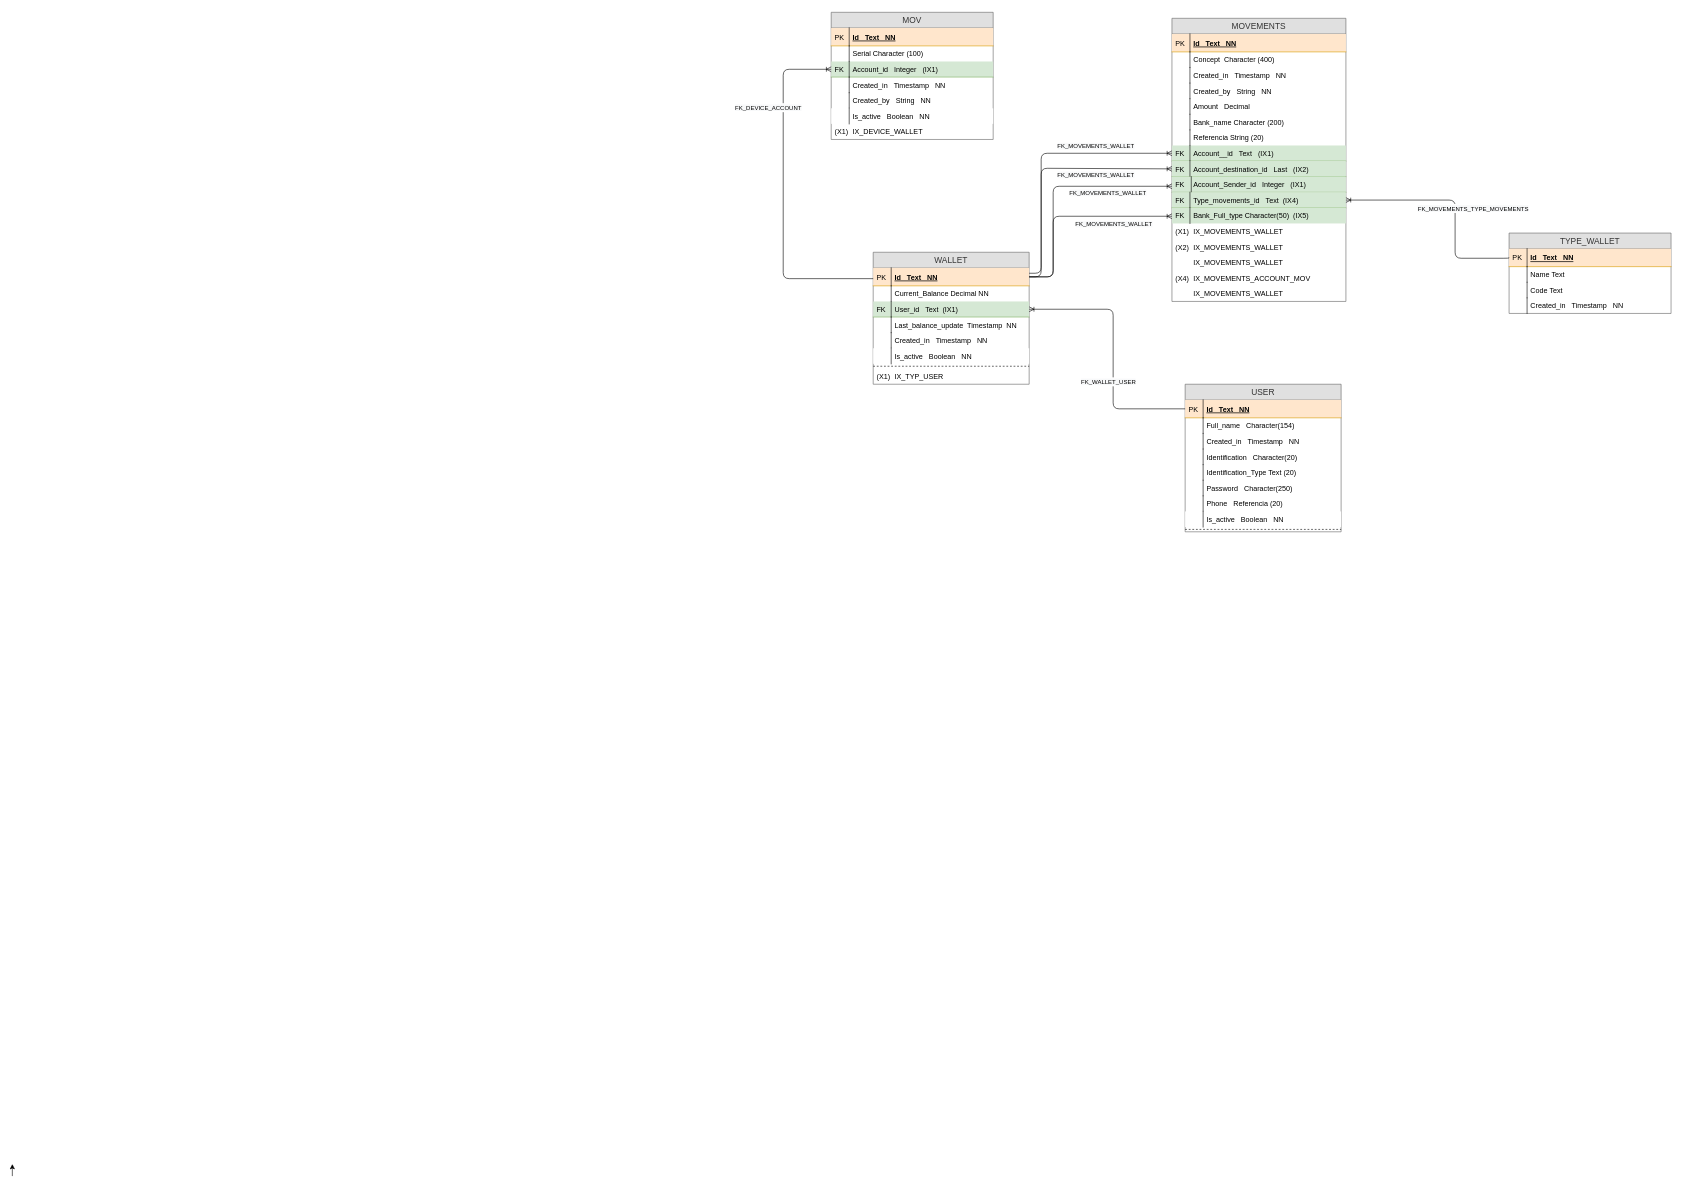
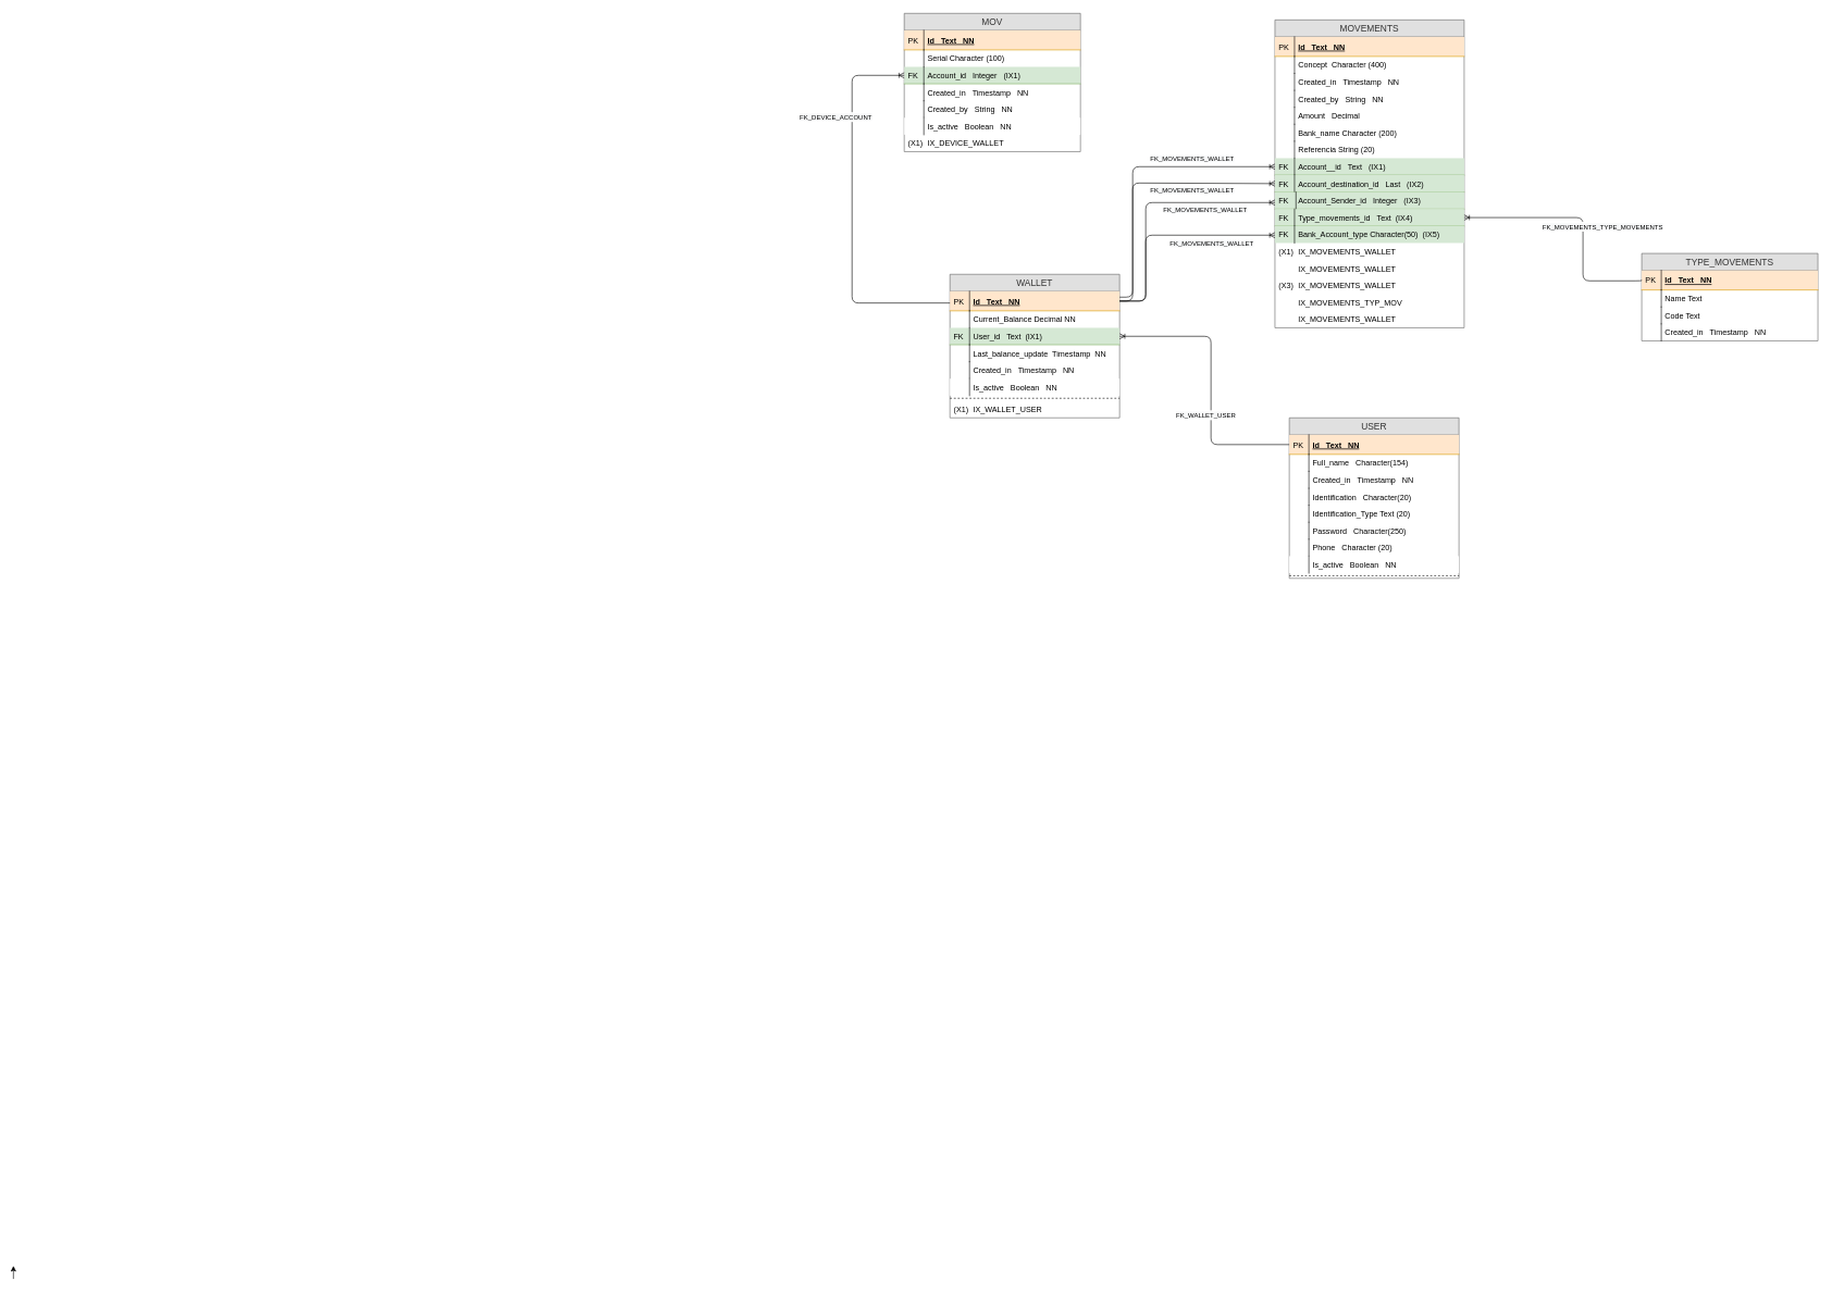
- <mxCell id="39" value="Account_Sender_id   Integer   (IX1)" style="shape=partialRectangle;top=0;left=0;right=0;bottom=1;align=left;verticalAlign=top;fillColor=#d5e8d4;spacingLeft=34;spacingRight=4;overflow=hidden;rotatable=0;points=[[0,0.5],[1,0.5]];portConstraint=eastwest;dropTarget=0;fontSize=12;shadow=0;comic=0;strokeColor=#82b366;" parent="20" vertex="1"><mxGeometry y="264" width="290" height="26" as="geometry" /></mxCell>
+ <mxCell id="39" value="Account_Sender_id   Integer   (IX3)" style="shape=partialRectangle;top=0;left=0;right=0;bottom=1;align=left;verticalAlign=top;fillColor=#d5e8d4;spacingLeft=34;spacingRight=4;overflow=hidden;rotatable=0;points=[[0,0.5],[1,0.5]];portConstraint=eastwest;dropTarget=0;fontSize=12;shadow=0;comic=0;strokeColor=#82b366;" parent="20" vertex="1"><mxGeometry y="264" width="290" height="26" as="geometry" /></mxCell>
- <mxCell id="43" value="Bank_Full_type Character(50)  (IX5)" style="shape=partialRectangle;top=0;left=0;right=0;bottom=0;align=left;verticalAlign=top;fillColor=#D5E8D4;spacingLeft=34;spacingRight=4;overflow=hidden;rotatable=0;points=[[0,0.5],[1,0.5]];portConstraint=eastwest;dropTarget=0;fontSize=12;" parent="20" vertex="1"><mxGeometry y="316" width="290" height="26" as="geometry" /></mxCell>
+ <mxCell id="43" value="Bank_Account_type Character(50)  (IX5)" style="shape=partialRectangle;top=0;left=0;right=0;bottom=0;align=left;verticalAlign=top;fillColor=#D5E8D4;spacingLeft=34;spacingRight=4;overflow=hidden;rotatable=0;points=[[0,0.5],[1,0.5]];portConstraint=eastwest;dropTarget=0;fontSize=12;" parent="20" vertex="1"><mxGeometry y="316" width="290" height="26" as="geometry" /></mxCell>
- <mxCell id="90" value="TYPE_WALLET" style="swimlane;fontStyle=0;childLayout=stackLayout;horizontal=1;startSize=26;fillColor=#E0E0E0;horizontalStack=0;resizeParent=1;resizeParentMax=0;resizeLast=0;collapsible=1;marginBottom=0;swimlaneFillColor=#ffffff;align=center;fontSize=14;shadow=0;comic=0;strokeColor=#666666;fontColor=#333333;" parent="1" vertex="1"><mxGeometry x="2515" y="388" width="270" height="134" as="geometry" /></mxCell>
+ <mxCell id="90" value="TYPE_MOVEMENTS" style="swimlane;fontStyle=0;childLayout=stackLayout;horizontal=1;startSize=26;fillColor=#E0E0E0;horizontalStack=0;resizeParent=1;resizeParentMax=0;resizeLast=0;collapsible=1;marginBottom=0;swimlaneFillColor=#ffffff;align=center;fontSize=14;shadow=0;comic=0;strokeColor=#666666;fontColor=#333333;" parent="1" vertex="1"><mxGeometry x="2515" y="388" width="270" height="134" as="geometry" /></mxCell>
- <mxCell id="48" value="(X2)" style="shape=partialRectangle;top=0;left=0;bottom=0;right=0;fillColor=none;align=left;verticalAlign=top;spacingLeft=4;spacingRight=4;overflow=hidden;rotatable=0;points=[];portConstraint=eastwest;part=1;fontSize=12;" parent="47" vertex="1" connectable="0"><mxGeometry width="40" height="26" as="geometry" /></mxCell>
+ <mxCell id="50" value="(X3)" style="shape=partialRectangle;top=0;left=0;bottom=0;right=0;fillColor=none;align=left;verticalAlign=top;spacingLeft=4;spacingRight=4;overflow=hidden;rotatable=0;points=[];portConstraint=eastwest;part=1;fontSize=12;" parent="49" vertex="1" connectable="0"><mxGeometry width="40" height="26" as="geometry" /></mxCell>
- <mxCell id="52" value="(X4)" style="shape=partialRectangle;top=0;left=0;bottom=0;right=0;fillColor=none;align=left;verticalAlign=top;spacingLeft=4;spacingRight=4;overflow=hidden;rotatable=0;points=[];portConstraint=eastwest;part=1;fontSize=12;" parent="51" vertex="1" connectable="0"><mxGeometry width="40" height="26" as="geometry" /></mxCell>
- <mxCell id="51" value="IX_MOVEMENTS_ACCOUNT_MOV" style="shape=partialRectangle;top=0;left=0;right=0;bottom=0;align=left;verticalAlign=top;fillColor=none;spacingLeft=34;spacingRight=4;overflow=hidden;rotatable=0;points=[[0,0.5],[1,0.5]];portConstraint=eastwest;dropTarget=0;fontSize=12;shadow=0;comic=0;" parent="20" vertex="1"><mxGeometry y="420" width="290" height="26" as="geometry" /></mxCell>
+ <mxCell id="51" value="IX_MOVEMENTS_TYP_MOV" style="shape=partialRectangle;top=0;left=0;right=0;bottom=0;align=left;verticalAlign=top;fillColor=none;spacingLeft=34;spacingRight=4;overflow=hidden;rotatable=0;points=[[0,0.5],[1,0.5]];portConstraint=eastwest;dropTarget=0;fontSize=12;shadow=0;comic=0;" parent="20" vertex="1"><mxGeometry y="420" width="290" height="26" as="geometry" /></mxCell>
- <mxCell id="83" value="IX_TYP_USER" style="shape=partialRectangle;top=0;left=0;right=0;bottom=0;align=left;verticalAlign=top;fillColor=none;spacingLeft=34;spacingRight=4;overflow=hidden;rotatable=0;points=[[0,0.5],[1,0.5]];portConstraint=eastwest;dropTarget=0;fontSize=12;shadow=0;comic=0;" parent="69" vertex="1"><mxGeometry y="194" width="260" height="26" as="geometry" /></mxCell>
+ <mxCell id="83" value="IX_WALLET_USER" style="shape=partialRectangle;top=0;left=0;right=0;bottom=0;align=left;verticalAlign=top;fillColor=none;spacingLeft=34;spacingRight=4;overflow=hidden;rotatable=0;points=[[0,0.5],[1,0.5]];portConstraint=eastwest;dropTarget=0;fontSize=12;shadow=0;comic=0;" parent="69" vertex="1"><mxGeometry y="194" width="260" height="26" as="geometry" /></mxCell>
- <mxCell id="15" value="Phone   Referencia (20)" style="shape=partialRectangle;top=0;left=0;right=0;bottom=0;align=left;verticalAlign=top;fillColor=none;spacingLeft=34;spacingRight=4;overflow=hidden;rotatable=0;points=[[0,0.5],[1,0.5]];portConstraint=eastwest;dropTarget=0;fontSize=12;" parent="2" vertex="1"><mxGeometry y="186" width="260" height="26" as="geometry" /></mxCell>
+ <mxCell id="15" value="Phone   Character (20)" style="shape=partialRectangle;top=0;left=0;right=0;bottom=0;align=left;verticalAlign=top;fillColor=none;spacingLeft=34;spacingRight=4;overflow=hidden;rotatable=0;points=[[0,0.5],[1,0.5]];portConstraint=eastwest;dropTarget=0;fontSize=12;" parent="2" vertex="1"><mxGeometry y="186" width="260" height="26" as="geometry" /></mxCell>
